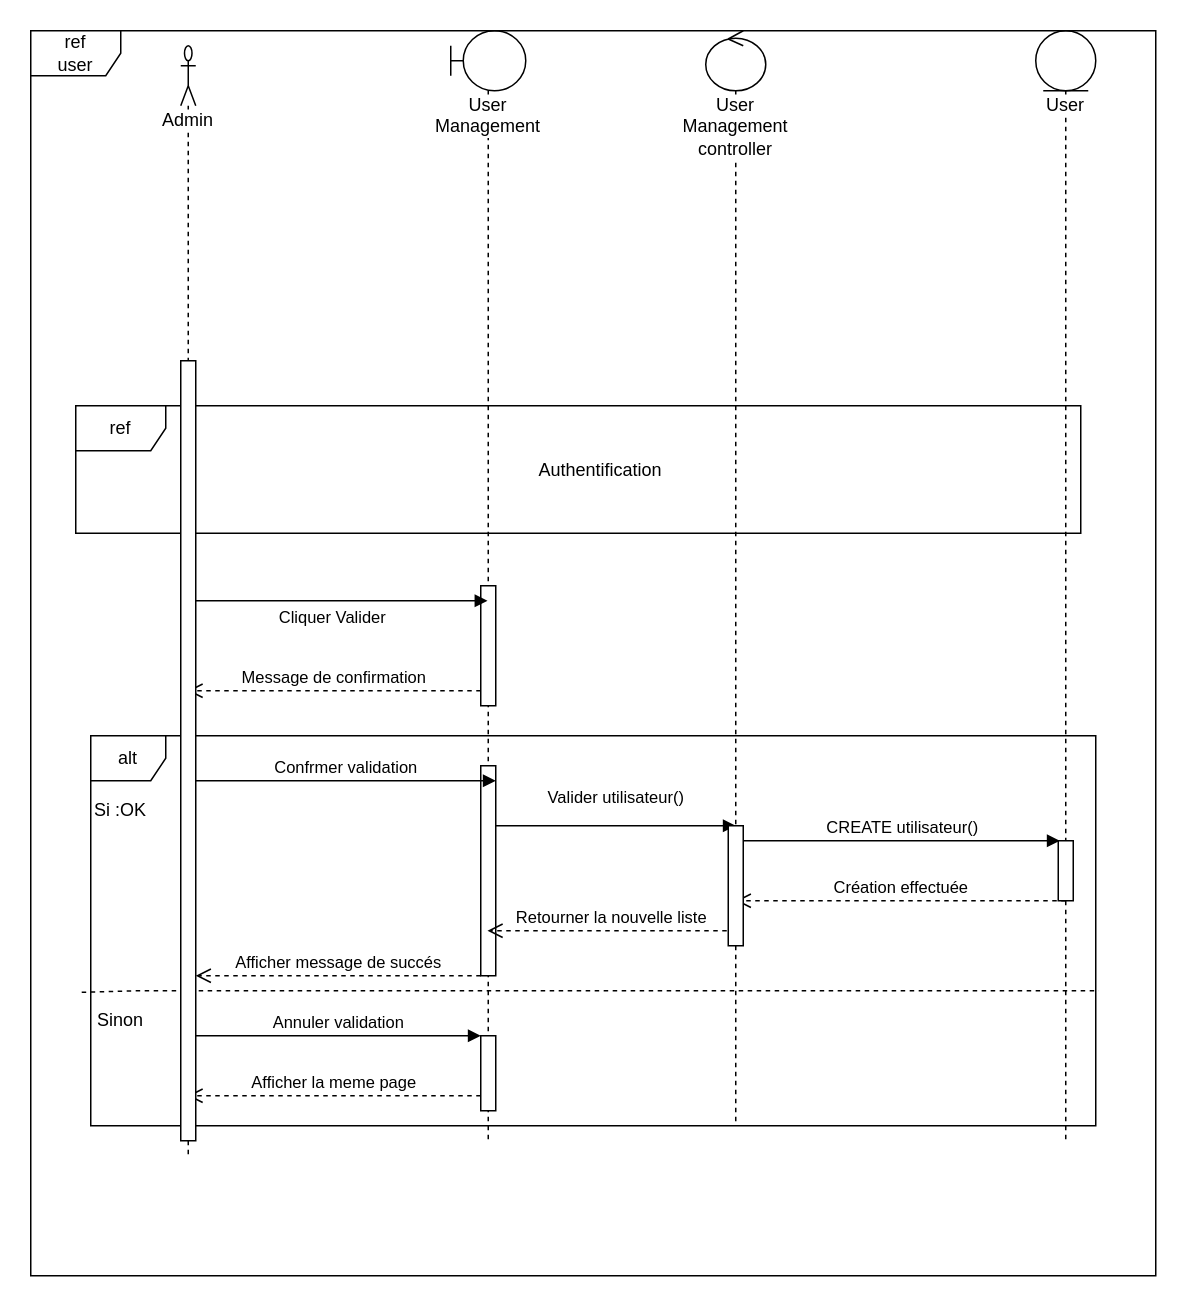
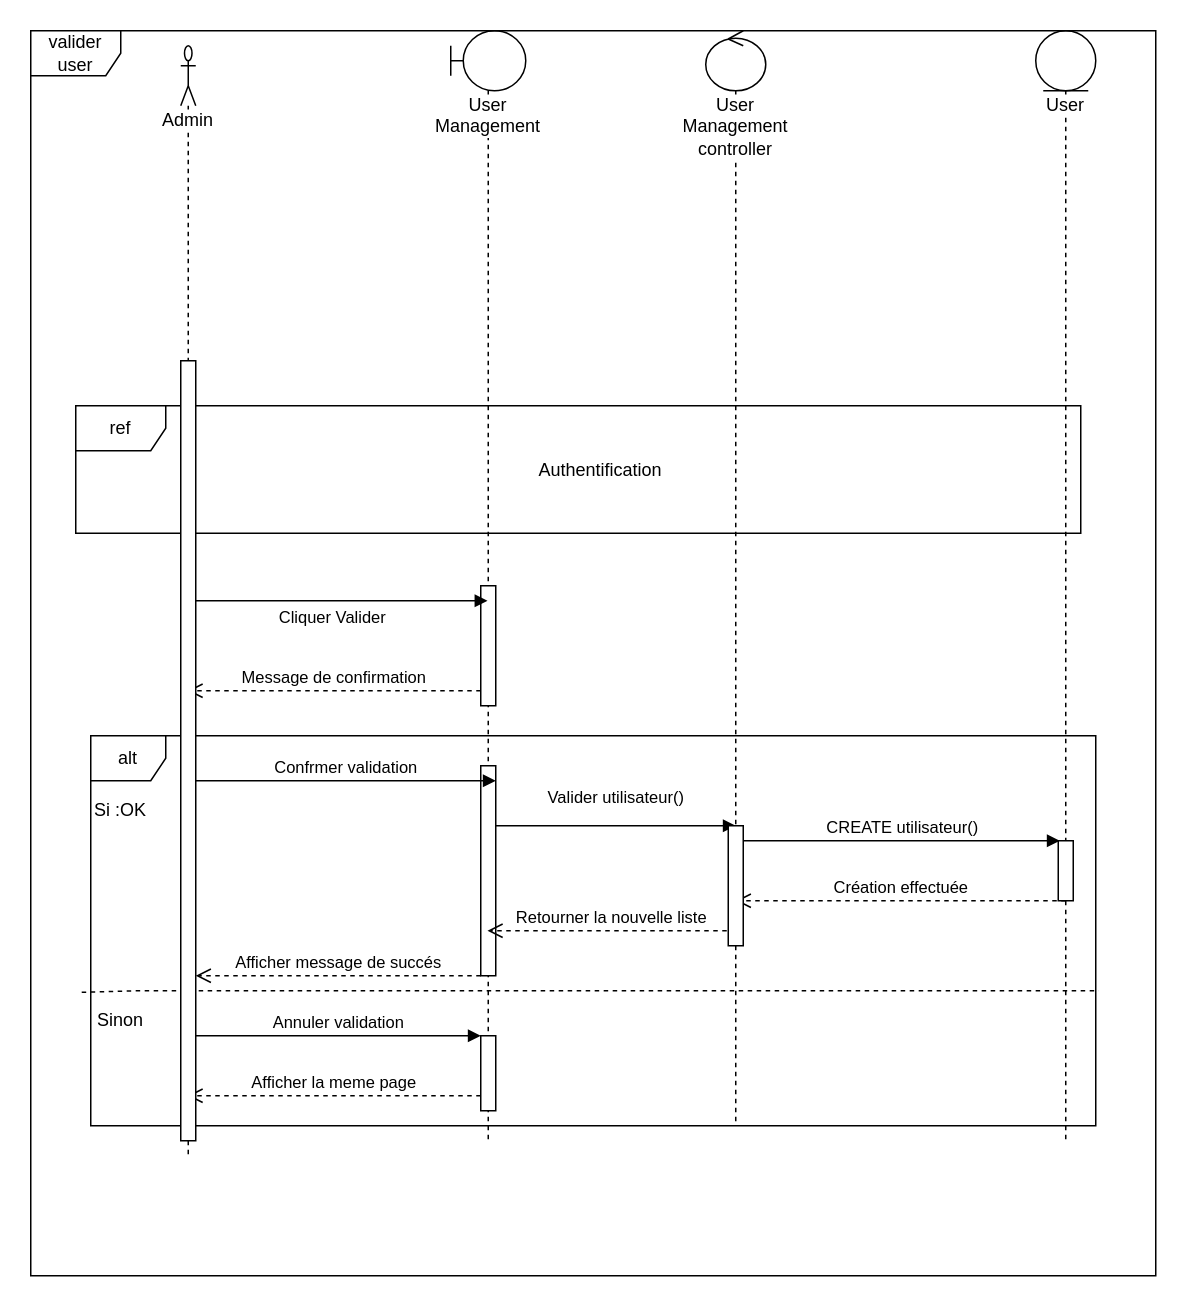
- <mxCell id="29" value="ref&lt;br&gt;user&lt;br&gt;" style="shape=umlFrame;whiteSpace=wrap;html=1;" vertex="1" parent="1"><mxGeometry x="20" y="20" width="750" height="830" as="geometry" /></mxCell>
+ <mxCell id="29" value="valider&lt;br&gt;user&lt;br&gt;" style="shape=umlFrame;whiteSpace=wrap;html=1;" vertex="1" parent="1"><mxGeometry x="20" y="20" width="750" height="830" as="geometry" /></mxCell>
